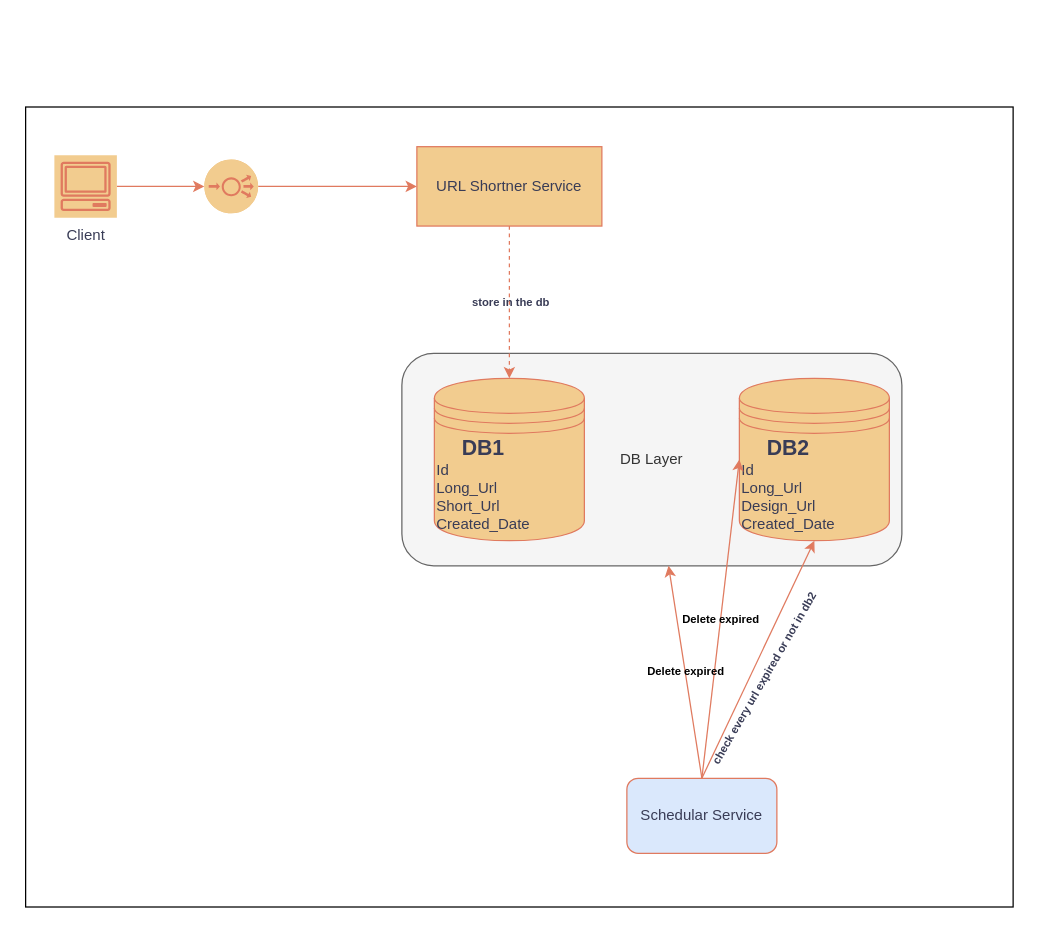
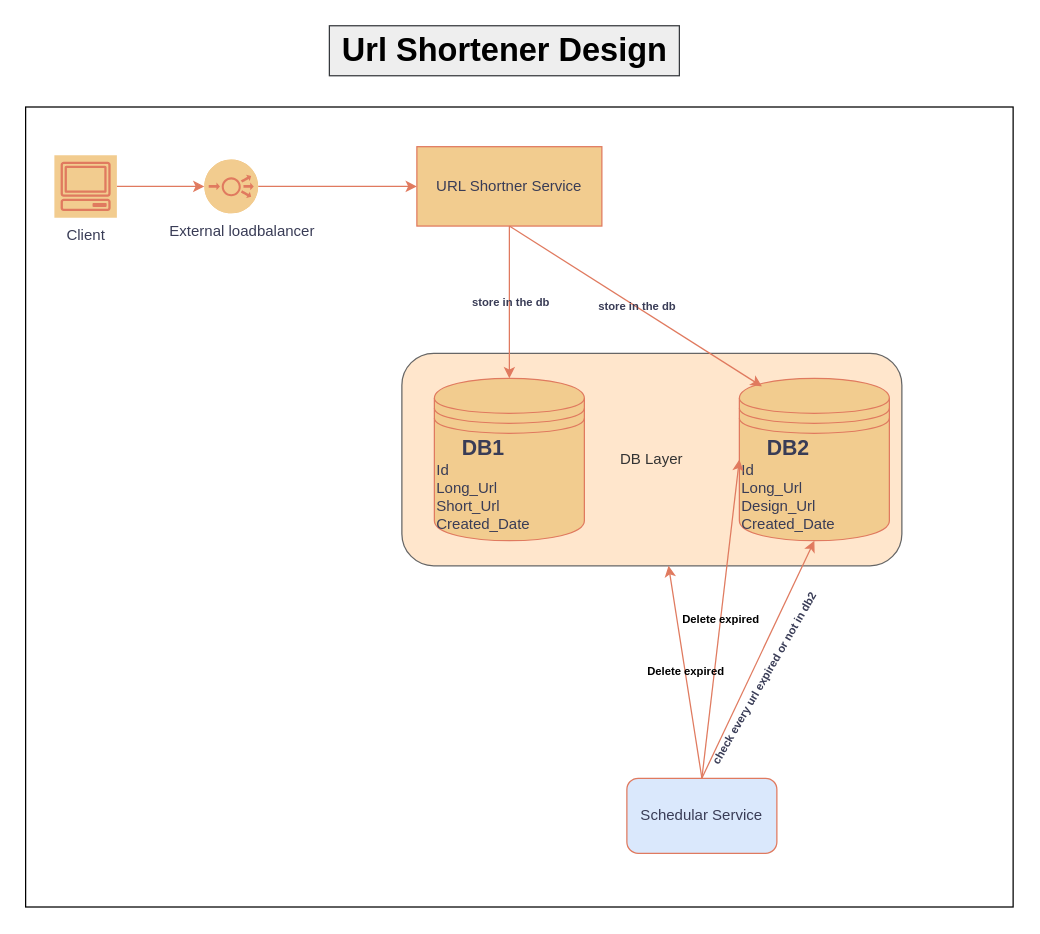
+ <mxCell id="20" value="Url Shortener Design" style="text;html=1;align=center;verticalAlign=middle;resizable=0;points=[];autosize=1;fillColor=#eeeeee;fontSize=26;fontStyle=1;fontFamily=Arial;fontSource=https%3A%2F%2Ffonts.googleapis.com%2Fcss%3Ffamily%3DArial;labelBackgroundColor=none;strokeColor=#36393d;" parent="1" vertex="1"><mxGeometry x="263" y="20" width="280" height="40" as="geometry" /></mxCell>
+ <mxCell id="21" value="External loadbalancer" style="text;html=1;align=center;verticalAlign=middle;resizable=0;points=[];autosize=1;strokeColor=none;fillColor=none;fontColor=#393C56;" parent="1" vertex="1"><mxGeometry x="123" y="170" width="140" height="30" as="geometry" /></mxCell>
- <mxCell id="12" value="" style="endArrow=classic;html=1;rounded=0;fontSize=9;exitX=0.5;exitY=1;exitDx=0;exitDy=0;labelBackgroundColor=none;fontColor=default;strokeColor=#E07A5F;dashed=1;" parent="1" source="9" target="8" edge="1"><mxGeometry relative="1" as="geometry"><mxPoint x="588" y="280" as="sourcePoint" /><mxPoint x="463" y="260" as="targetPoint" /></mxGeometry></mxCell>
+ <mxCell id="12" value="" style="endArrow=classic;html=1;rounded=0;fontSize=9;exitX=0.5;exitY=1;exitDx=0;exitDy=0;labelBackgroundColor=none;fontColor=default;strokeColor=#E07A5F;" parent="1" source="9" target="8" edge="1"><mxGeometry relative="1" as="geometry"><mxPoint x="588" y="280" as="sourcePoint" /><mxPoint x="463" y="260" as="targetPoint" /></mxGeometry></mxCell>
+ <mxCell id="14" value="" style="endArrow=classic;html=1;rounded=0;fontSize=9;entryX=0.15;entryY=0.05;entryDx=0;entryDy=0;entryPerimeter=0;exitX=0.5;exitY=1;exitDx=0;exitDy=0;labelBackgroundColor=none;fontColor=default;strokeColor=#E07A5F;" parent="1" source="9" target="10" edge="1"><mxGeometry relative="1" as="geometry"><mxPoint x="393" y="80" as="sourcePoint" /><mxPoint x="444.6" y="300" as="targetPoint" /></mxGeometry></mxCell>
+ <mxCell id="15" value="store in the db" style="edgeLabel;resizable=0;html=1;align=center;verticalAlign=middle;fontSize=9;labelBackgroundColor=none;fontColor=#393C56;fontStyle=1" parent="14" connectable="0" vertex="1"><mxGeometry relative="1" as="geometry" /></mxCell>
- <mxCell id="3" value="DB Layer" style="rounded=1;whiteSpace=wrap;html=1;fillColor=#f5f5f5;strokeColor=#666666;fontColor=#333333;" vertex="1" parent="1"><mxGeometry x="321" y="282" width="400" height="170" as="geometry" /></mxCell>
+ <mxCell id="3" value="DB Layer" style="rounded=1;whiteSpace=wrap;html=1;fillColor=#ffe6cc;strokeColor=#666666;fontColor=#333333;" vertex="1" parent="1"><mxGeometry x="321" y="282" width="400" height="170" as="geometry" /></mxCell>
